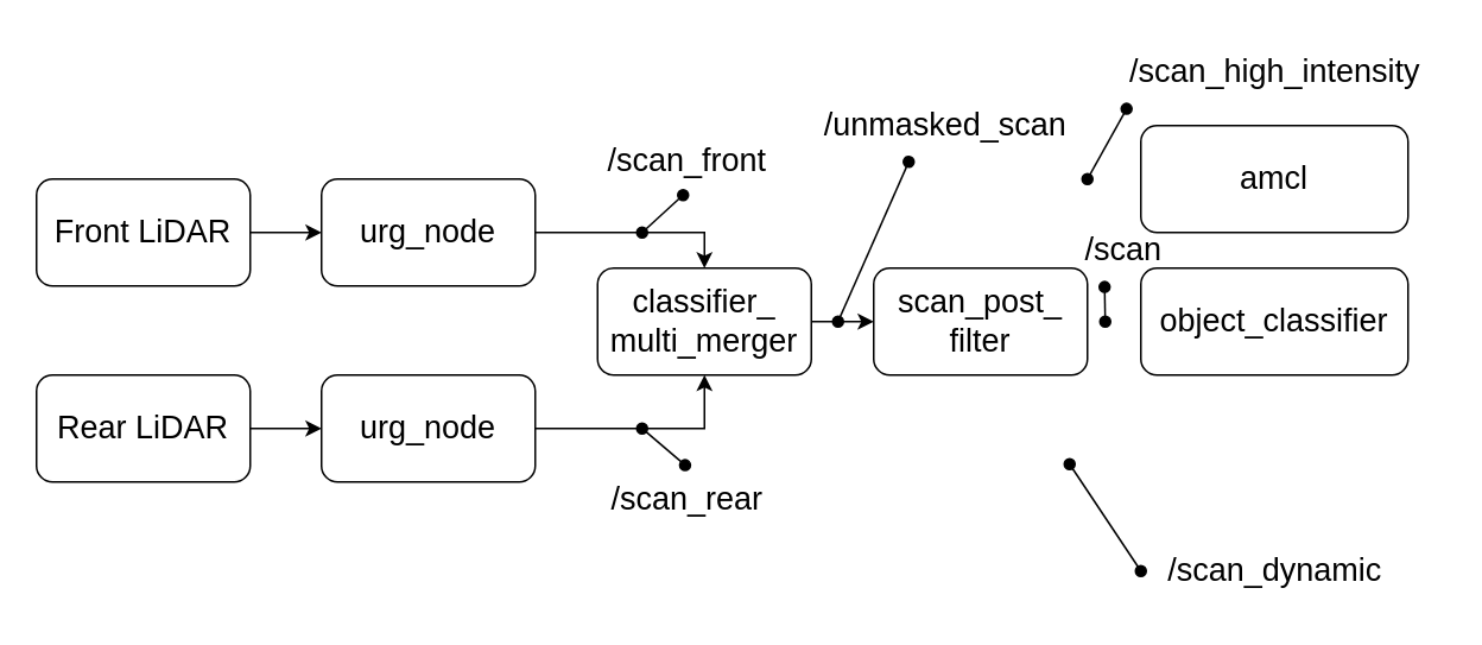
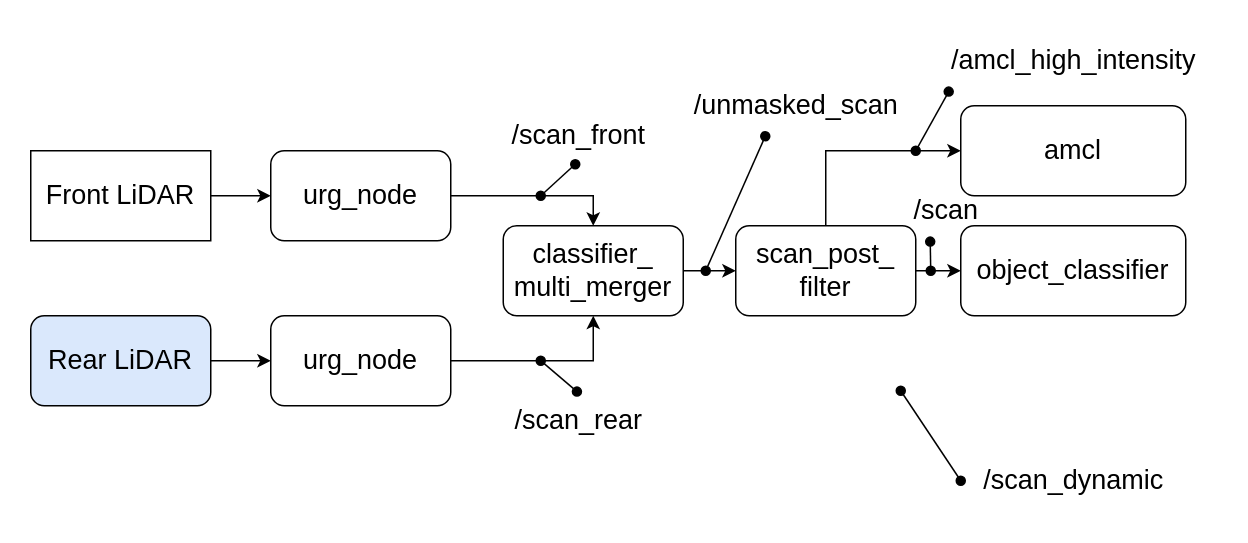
- <mxCell id="20" value="/scan_high_intensity" style="text;html=1;align=center;verticalAlign=middle;resizable=0;points=[];autosize=1;strokeColor=none;fillColor=none;fontSize=18;" vertex="1" parent="1"><mxGeometry x="620" y="20" width="190" height="40" as="geometry" /></mxCell>
+ <mxCell id="20" value="/amcl_high_intensity" style="text;html=1;align=center;verticalAlign=middle;resizable=0;points=[];autosize=1;strokeColor=none;fillColor=none;fontSize=18;" vertex="1" parent="1"><mxGeometry x="620" y="20" width="190" height="40" as="geometry" /></mxCell>
+ <mxCell id="12" style="edgeStyle=orthogonalEdgeStyle;rounded=0;orthogonalLoop=1;jettySize=auto;html=1;exitX=0.5;exitY=0;exitDx=0;exitDy=0;entryX=0;entryY=0.5;entryDx=0;entryDy=0;" edge="1" parent="1" source="14" target="15"><mxGeometry relative="1" as="geometry" /></mxCell>
- <mxCell id="3" value="Front LiDAR" style="rounded=1;whiteSpace=wrap;html=1;fontSize=18;" vertex="1" parent="1"><mxGeometry x="20" y="100" width="120" height="60" as="geometry" /></mxCell>
+ <mxCell id="3" value="Front LiDAR" style="whiteSpace=wrap;html=1;fontSize=18;rounded=0;" vertex="1" parent="1"><mxGeometry x="20" y="100" width="120" height="60" as="geometry" /></mxCell>
+ <mxCell id="13" style="edgeStyle=orthogonalEdgeStyle;rounded=0;orthogonalLoop=1;jettySize=auto;html=1;exitX=1;exitY=0.5;exitDx=0;exitDy=0;entryX=0;entryY=0.5;entryDx=0;entryDy=0;" edge="1" parent="1" source="14" target="16"><mxGeometry relative="1" as="geometry" /></mxCell>
- <mxCell id="5" value="Rear LiDAR" style="rounded=1;whiteSpace=wrap;html=1;fontSize=18;" vertex="1" parent="1"><mxGeometry x="20" y="210" width="120" height="60" as="geometry" /></mxCell>
+ <mxCell id="5" value="Rear LiDAR" style="rounded=1;whiteSpace=wrap;html=1;fontSize=18;fillColor=#dae8fc;" vertex="1" parent="1"><mxGeometry x="20" y="210" width="120" height="60" as="geometry" /></mxCell>
